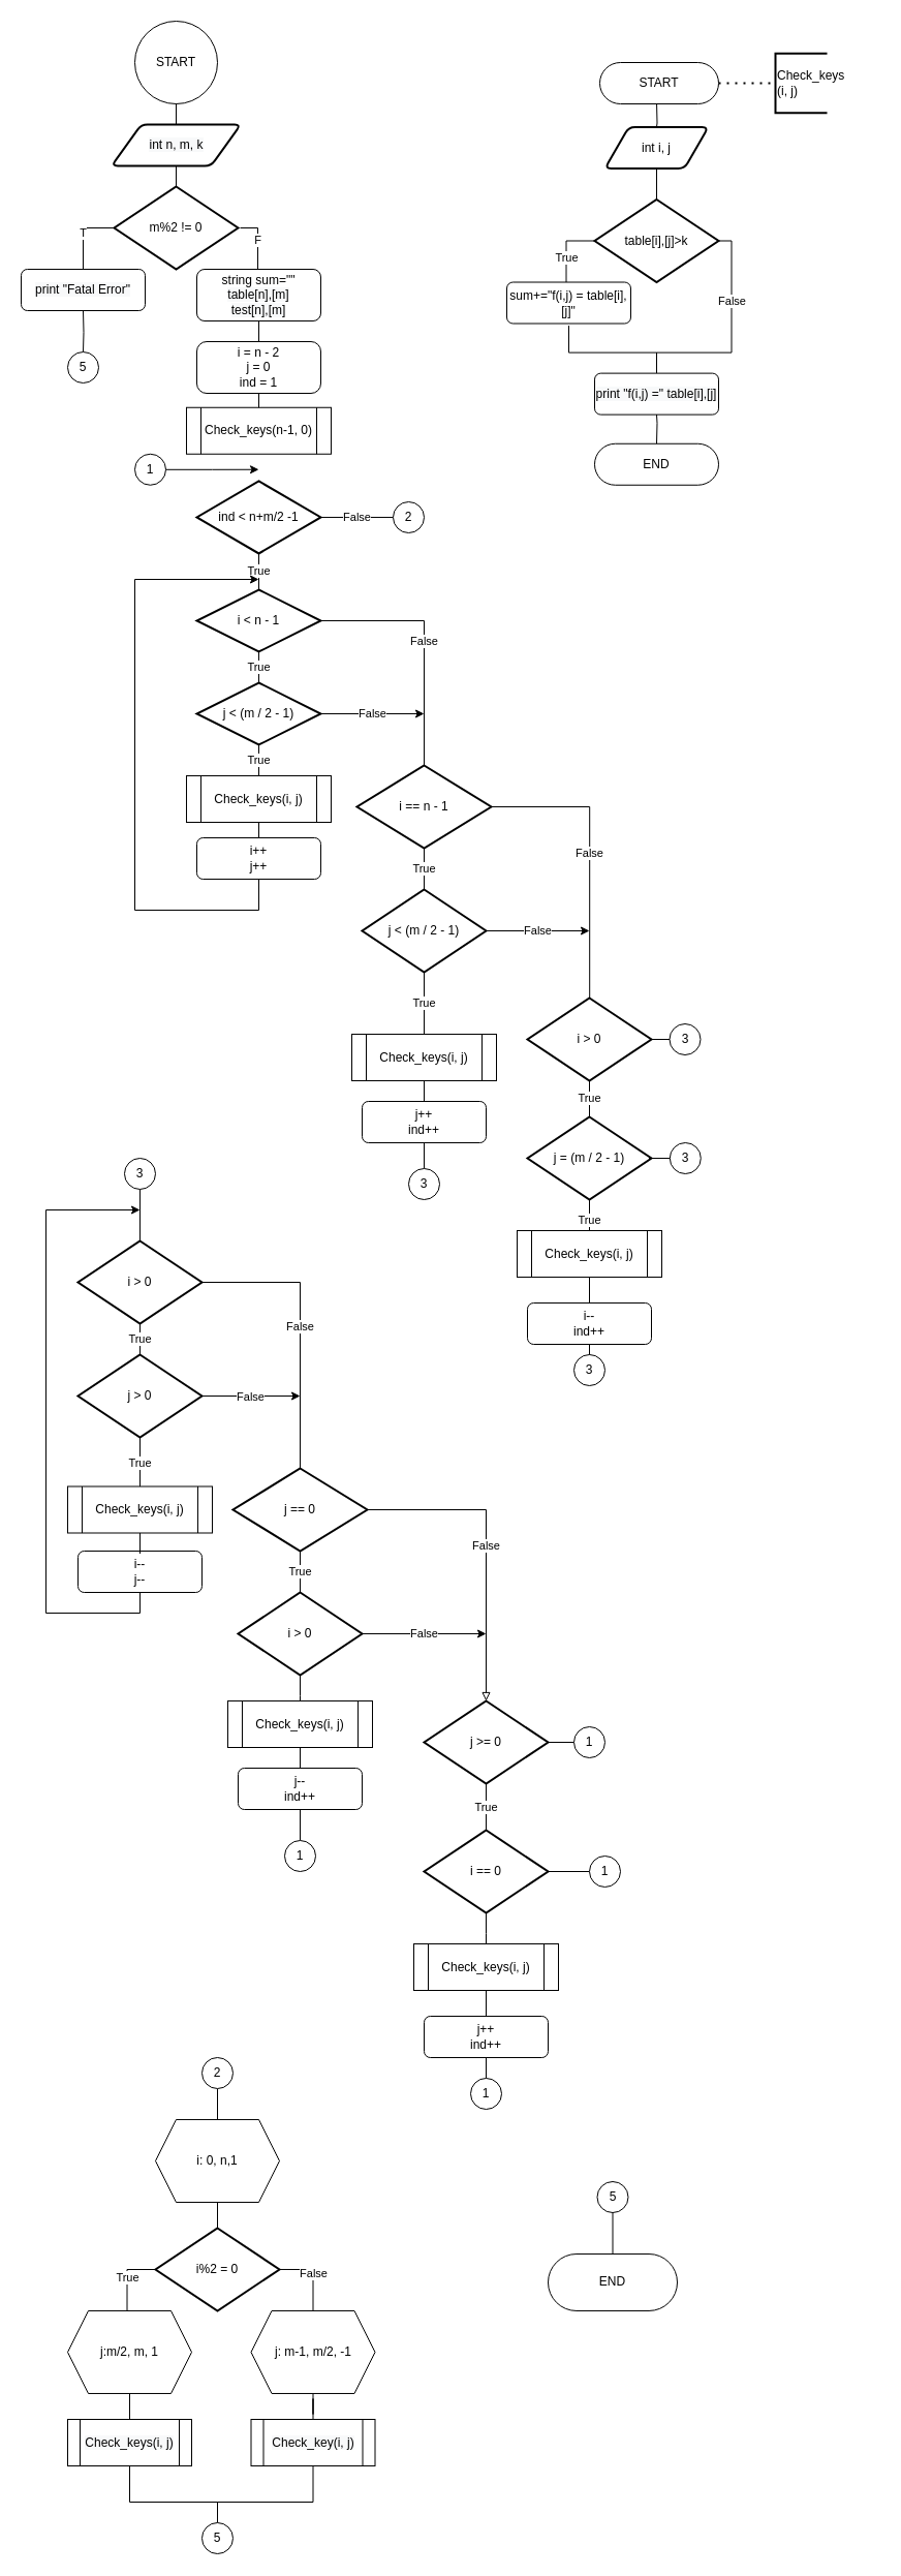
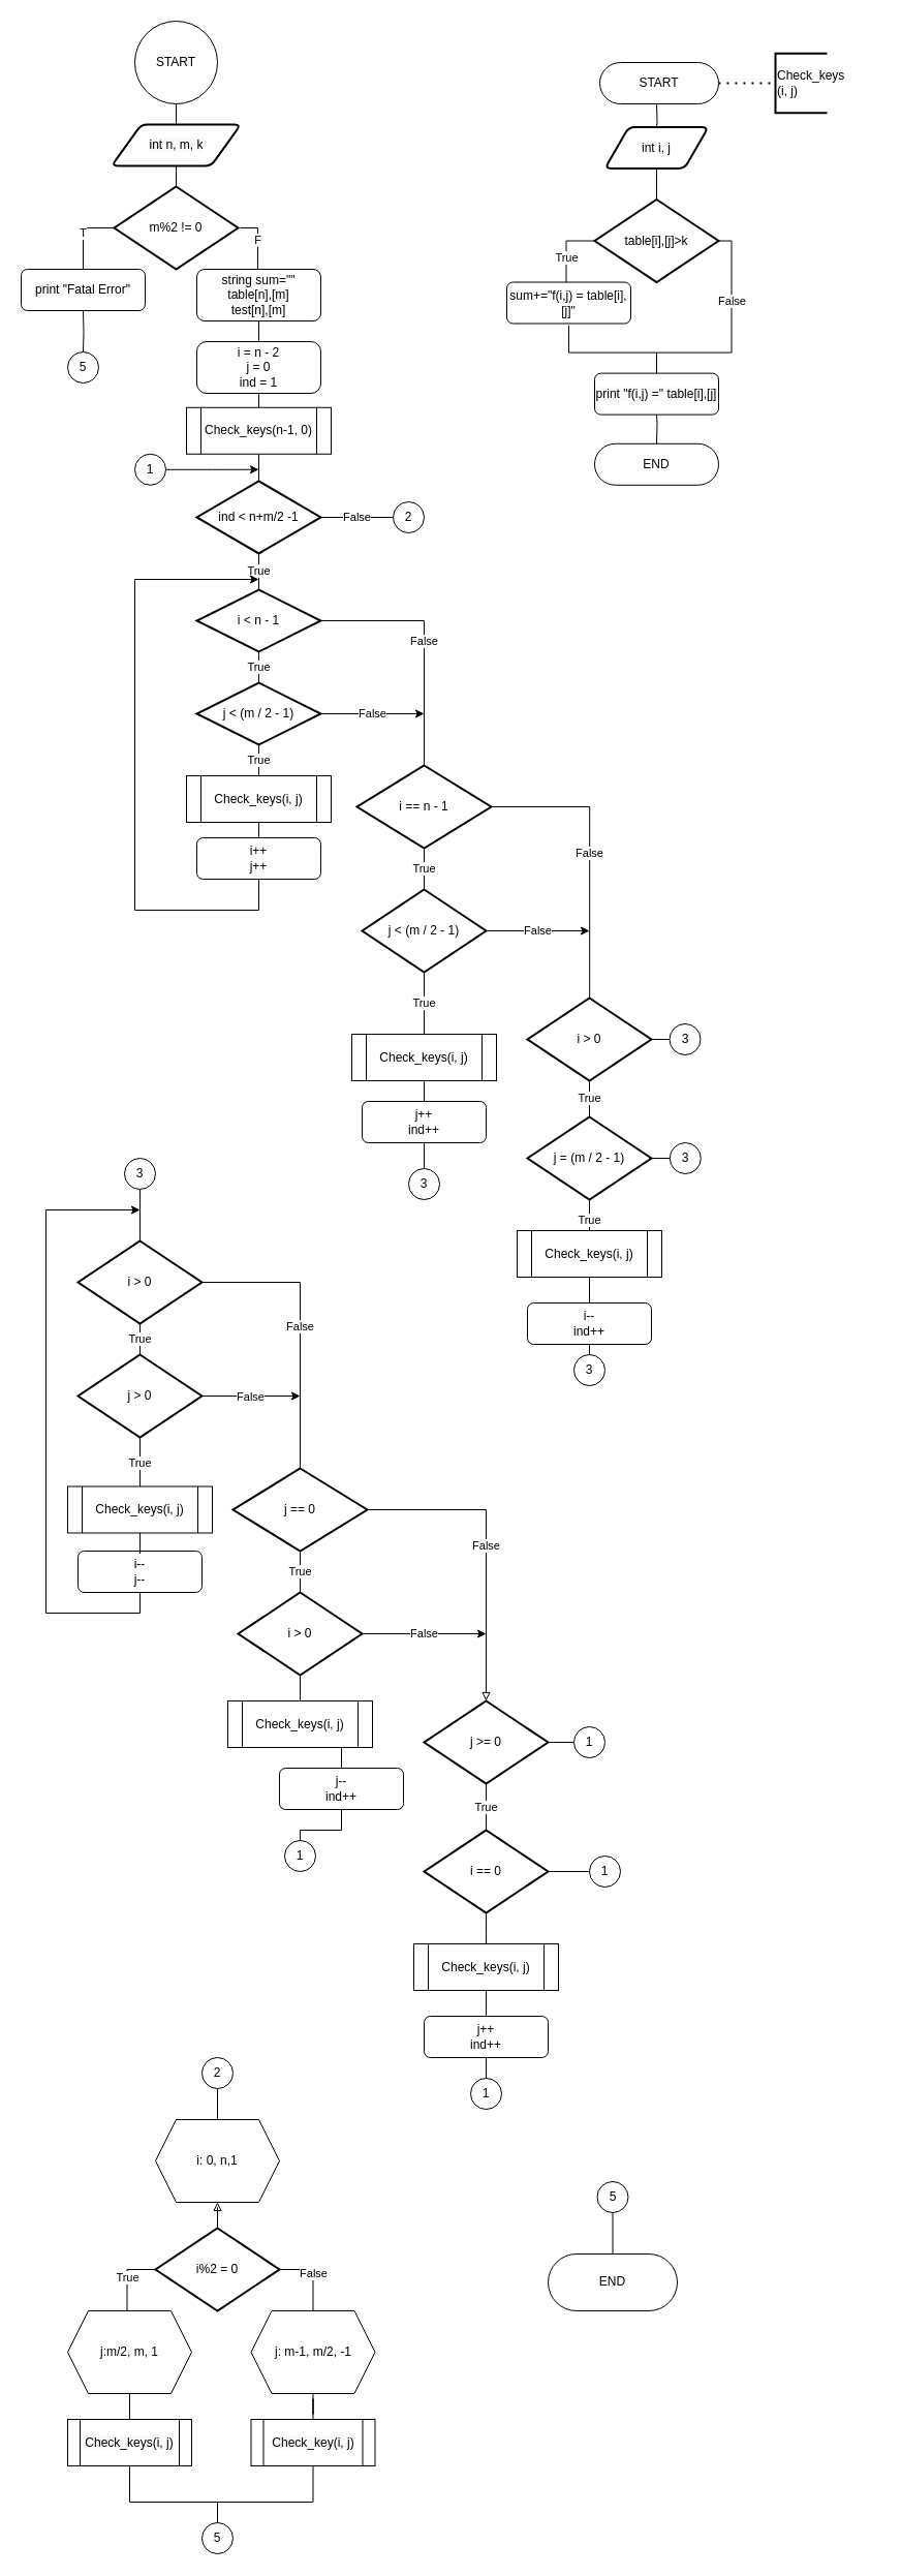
+ <mxCell id="96" value="" style="edgeStyle=orthogonalEdgeStyle;rounded=0;orthogonalLoop=1;jettySize=auto;html=1;endArrow=none;endFill=0;" parent="1" source="97" target="32" edge="1"><mxGeometry relative="1" as="geometry" /></mxCell>
- <mxCell id="85" value="j--&lt;br&gt;ind++" style="rounded=1;whiteSpace=wrap;html=1;" parent="1" vertex="1"><mxGeometry x="229.99" y="1710" width="120" height="40" as="geometry" /></mxCell>
+ <mxCell id="85" value="j--&lt;br&gt;ind++" style="rounded=1;whiteSpace=wrap;html=1;" parent="1" vertex="1"><mxGeometry x="269.99" y="1710" width="120" height="40" as="geometry" /></mxCell>
- <mxCell id="20" value="" style="edgeStyle=orthogonalEdgeStyle;rounded=0;orthogonalLoop=1;jettySize=auto;html=1;endArrow=none;endFill=0;" parent="1" source="22" target="19" edge="1"><mxGeometry relative="1" as="geometry" /></mxCell>
+ <mxCell id="20" value="" style="edgeStyle=orthogonalEdgeStyle;rounded=0;orthogonalLoop=1;jettySize=auto;html=1;endArrow=block;endFill=0;" parent="1" source="22" target="19" edge="1"><mxGeometry relative="1" as="geometry" /></mxCell>
